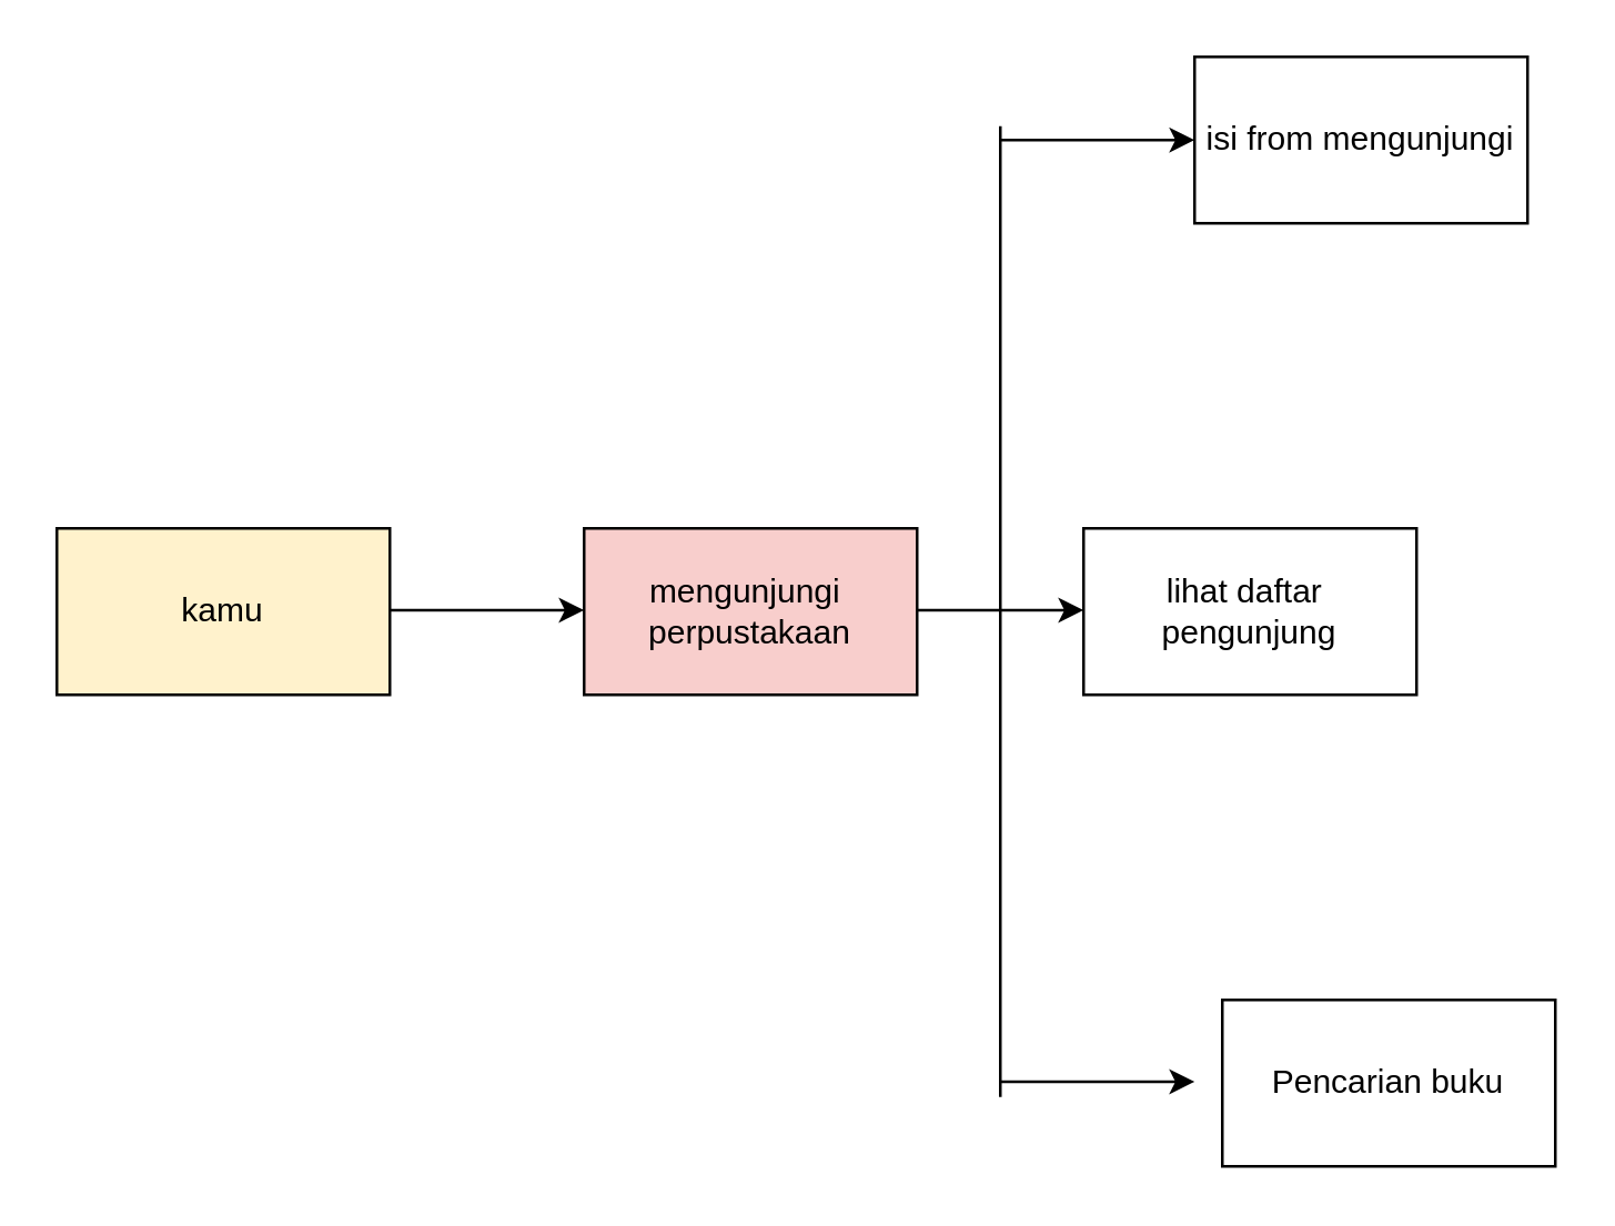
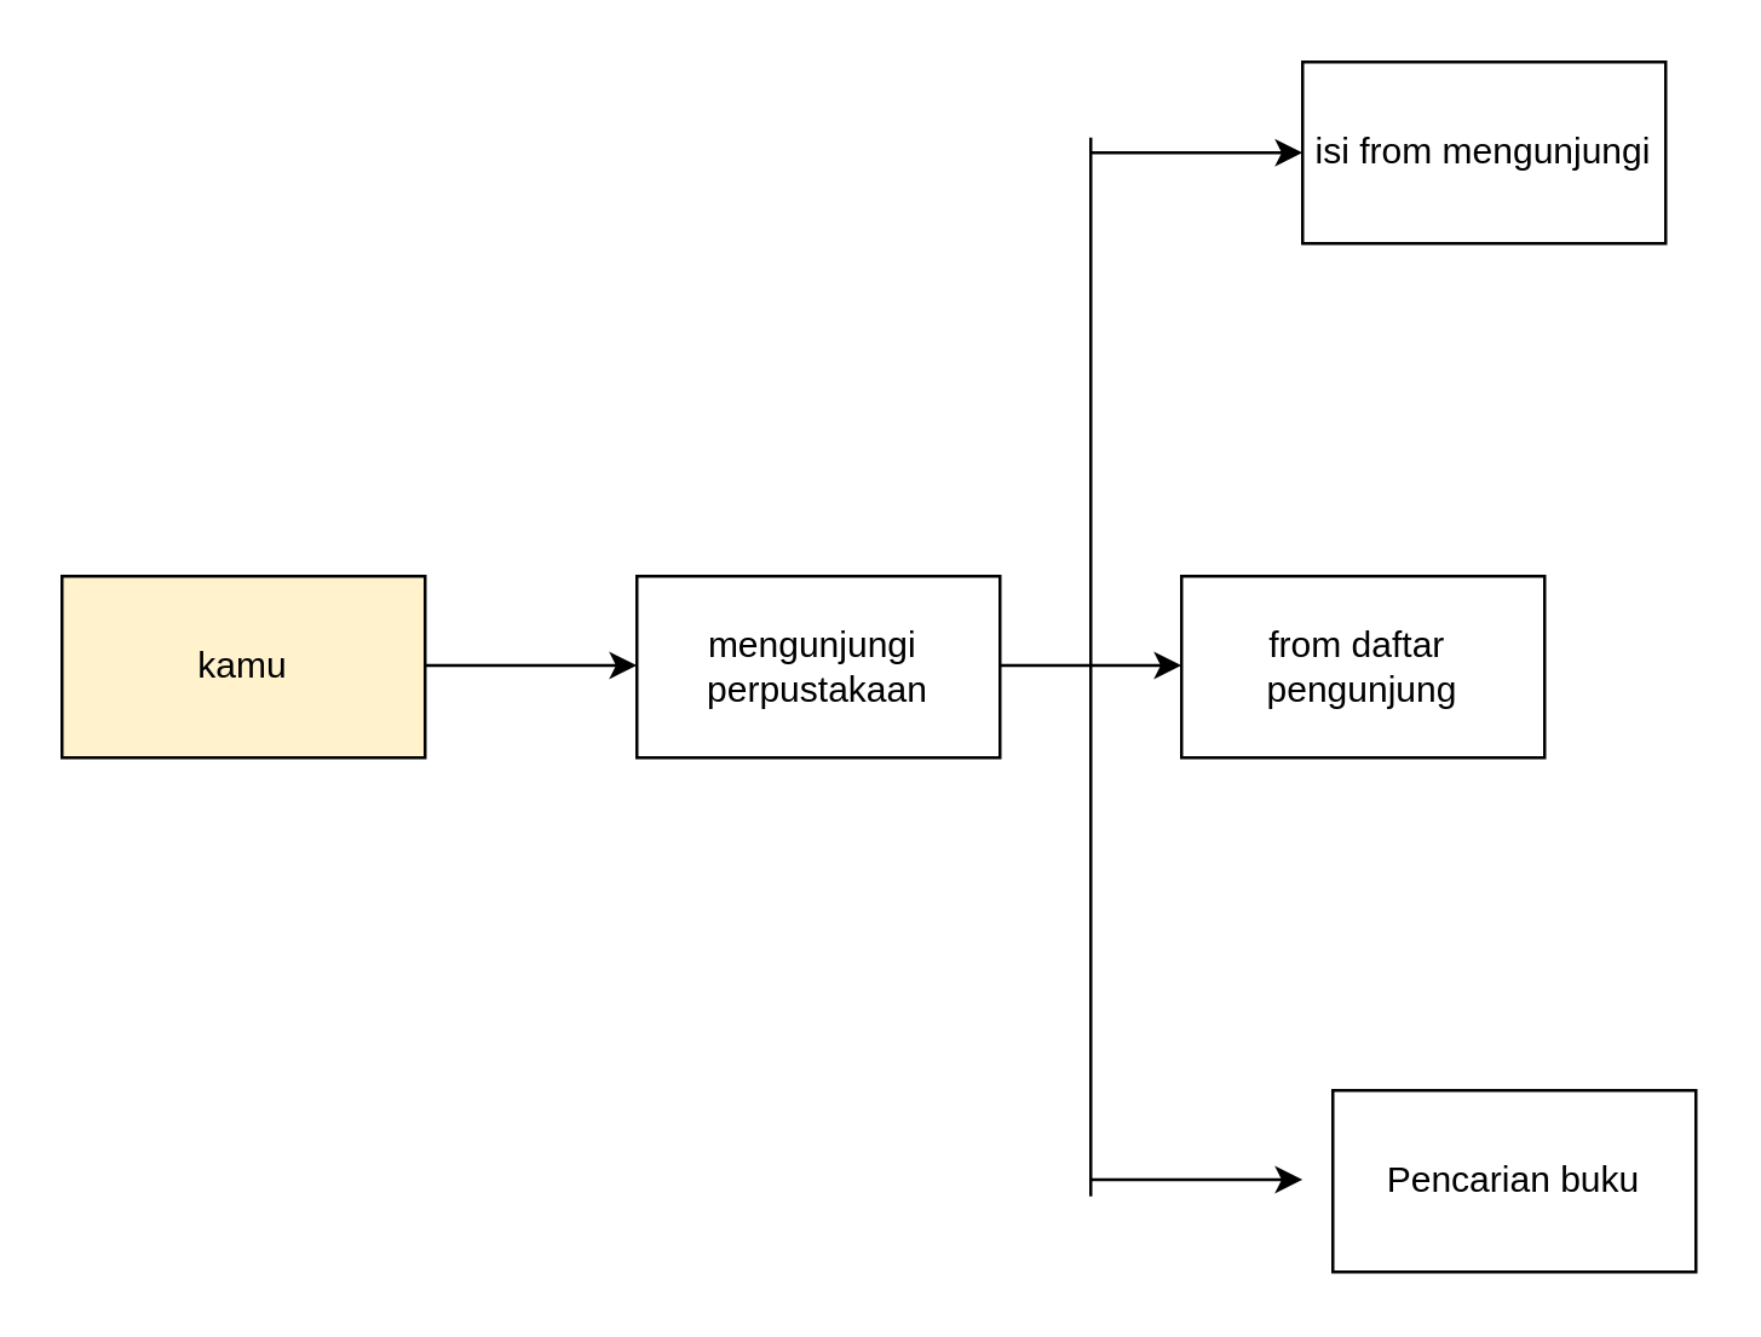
- <mxCell id="4" value="&lt;font style=&quot;vertical-align: inherit;&quot;&gt;&lt;font style=&quot;vertical-align: inherit;&quot;&gt;mengunjungi&amp;nbsp;&lt;br&gt;perpustakaan&lt;br&gt;&lt;/font&gt;&lt;/font&gt;" style="rounded=0;whiteSpace=wrap;html=1;fillColor=#f8cecc;" vertex="1" parent="1"><mxGeometry x="210" y="190" width="120" height="60" as="geometry" /></mxCell>
+ <mxCell id="4" value="&lt;font style=&quot;vertical-align: inherit;&quot;&gt;&lt;font style=&quot;vertical-align: inherit;&quot;&gt;mengunjungi&amp;nbsp;&lt;br&gt;perpustakaan&lt;br&gt;&lt;/font&gt;&lt;/font&gt;" style="rounded=0;whiteSpace=wrap;html=1;" vertex="1" parent="1"><mxGeometry x="210" y="190" width="120" height="60" as="geometry" /></mxCell>
- <mxCell id="6" value="&lt;font style=&quot;vertical-align: inherit;&quot;&gt;&lt;font style=&quot;vertical-align: inherit;&quot;&gt;lihat daftar&amp;nbsp;&lt;br&gt;pengunjung&lt;br&gt;&lt;/font&gt;&lt;/font&gt;" style="rounded=0;whiteSpace=wrap;html=1;" vertex="1" parent="1"><mxGeometry x="390" y="190" width="120" height="60" as="geometry" /></mxCell>
+ <mxCell id="6" value="&lt;font style=&quot;vertical-align: inherit;&quot;&gt;&lt;font style=&quot;vertical-align: inherit;&quot;&gt;from daftar&amp;nbsp;&lt;br&gt;pengunjung&lt;br&gt;&lt;/font&gt;&lt;/font&gt;" style="rounded=0;whiteSpace=wrap;html=1;" vertex="1" parent="1"><mxGeometry x="390" y="190" width="120" height="60" as="geometry" /></mxCell>
